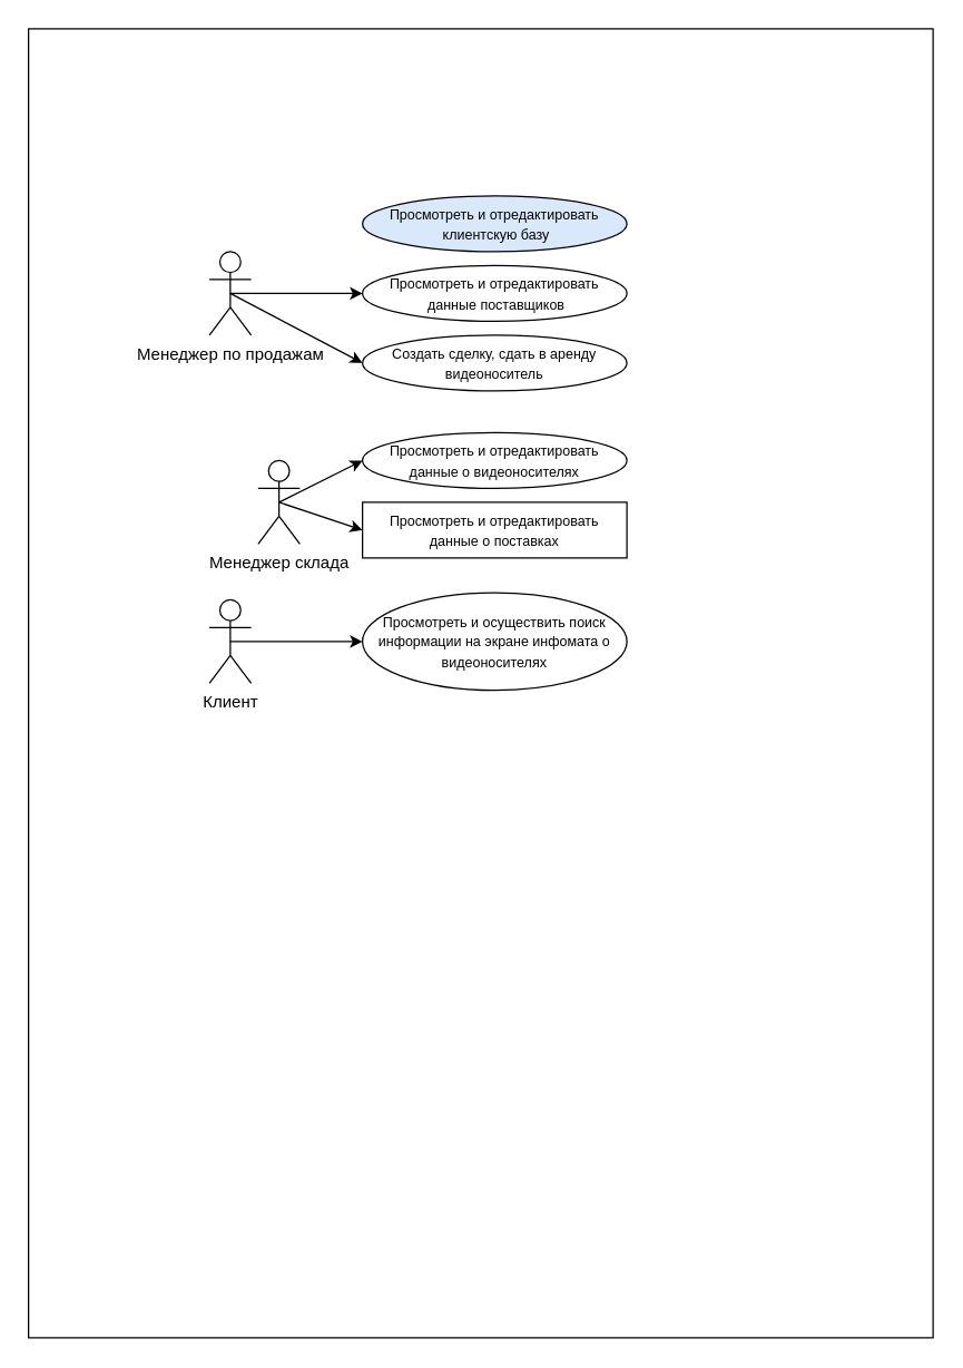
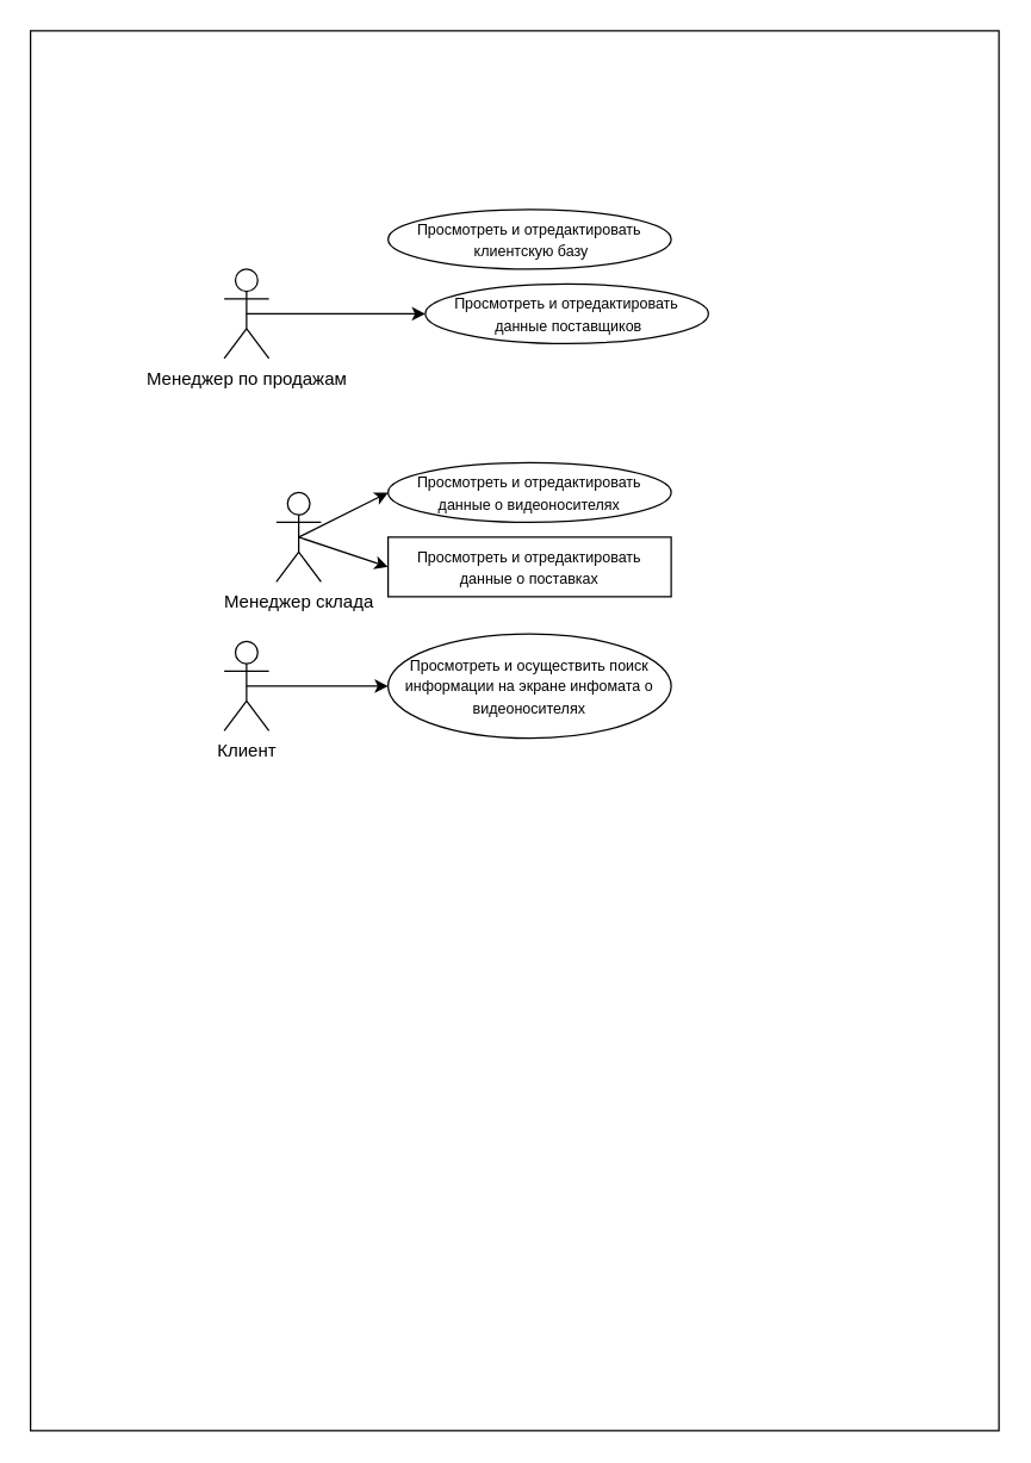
- <mxCell id="7" value="&lt;font style=&quot;font-size: 10px;&quot;&gt;Просмотреть и отредактировать&lt;br&gt;&amp;nbsp;клиентскую базу&lt;/font&gt;" style="ellipse;whiteSpace=wrap;html=1;fillColor=#dae8fc;" vertex="1" parent="1"><mxGeometry x="260" y="140" width="190" height="40" as="geometry" /></mxCell>
+ <mxCell id="7" value="&lt;font style=&quot;font-size: 10px;&quot;&gt;Просмотреть и отредактировать&lt;br&gt;&amp;nbsp;клиентскую базу&lt;/font&gt;" style="ellipse;whiteSpace=wrap;html=1;" vertex="1" parent="1"><mxGeometry x="260" y="140" width="190" height="40" as="geometry" /></mxCell>
- <mxCell id="8" value="&lt;font style=&quot;font-size: 10px;&quot;&gt;Просмотреть и отредактировать&lt;br&gt;&amp;nbsp;данные поставщиков&lt;/font&gt;" style="ellipse;whiteSpace=wrap;html=1;" vertex="1" parent="1"><mxGeometry x="260" y="190" width="190" height="40" as="geometry" /></mxCell>
+ <mxCell id="8" value="&lt;font style=&quot;font-size: 10px;&quot;&gt;Просмотреть и отредактировать&lt;br&gt;&amp;nbsp;данные поставщиков&lt;/font&gt;" style="ellipse;whiteSpace=wrap;html=1;" vertex="1" parent="1"><mxGeometry x="285" y="190" width="190" height="40" as="geometry" /></mxCell>
- <mxCell id="15" value="" style="endArrow=classic;startArrow=none;html=1;rounded=0;strokeColor=default;fontSize=10;exitX=0.5;exitY=0.5;exitDx=0;exitDy=0;exitPerimeter=0;entryX=0;entryY=0.5;entryDx=0;entryDy=0;startFill=0;" edge="1" parent="1" source="3" target="9"><mxGeometry width="50" height="50" relative="1" as="geometry"><mxPoint x="175" y="360" as="sourcePoint" /><mxPoint x="270" y="390" as="targetPoint" /></mxGeometry></mxCell>
- <mxCell id="9" value="&lt;span style=&quot;font-size: 10px;&quot;&gt;Создать сделку, сдать в аренду&lt;br&gt;видеоноситель&lt;br&gt;&lt;/span&gt;" style="ellipse;whiteSpace=wrap;html=1;" vertex="1" parent="1"><mxGeometry x="260" y="240" width="190" height="40" as="geometry" /></mxCell>
